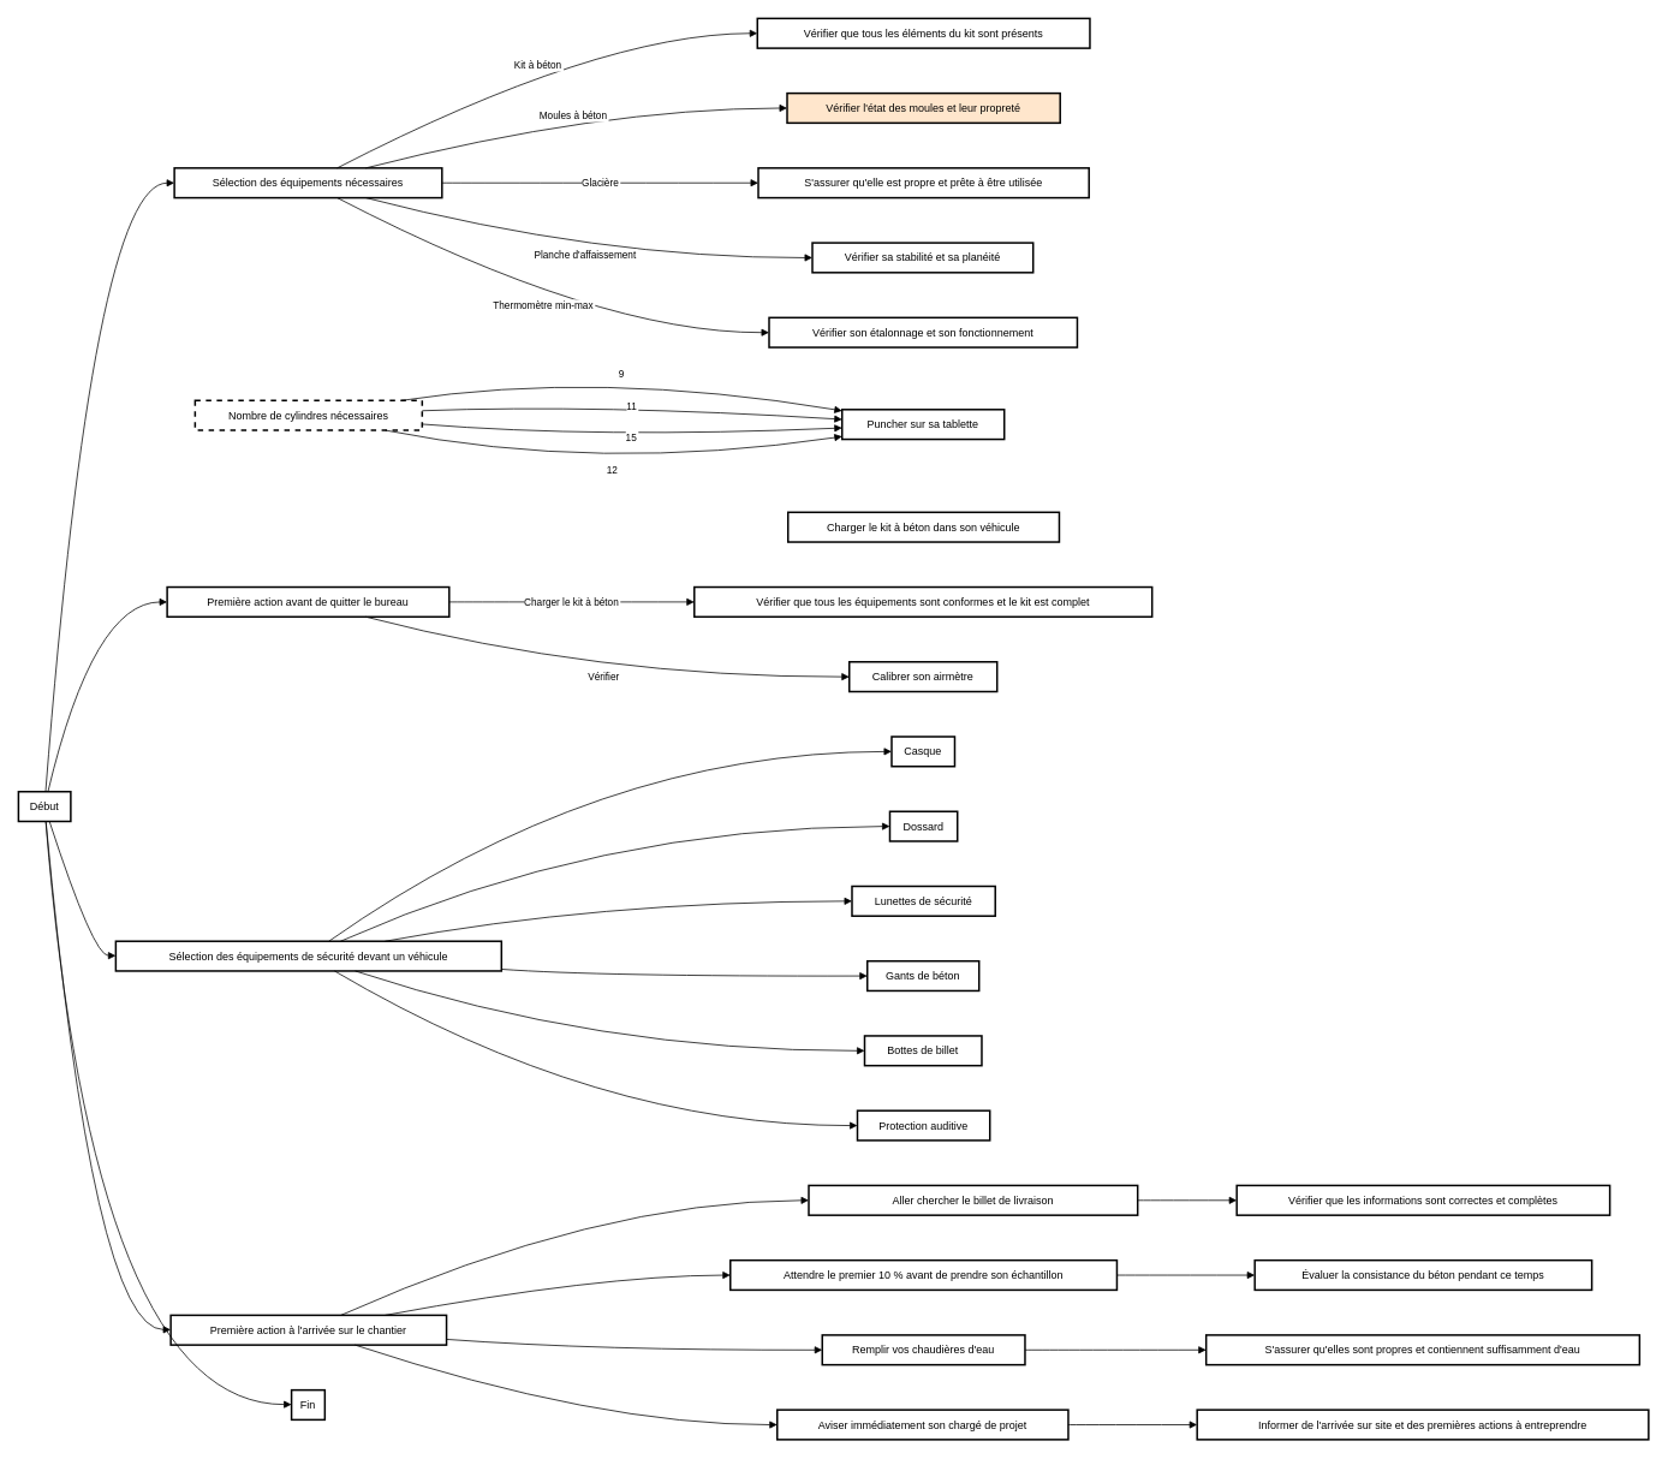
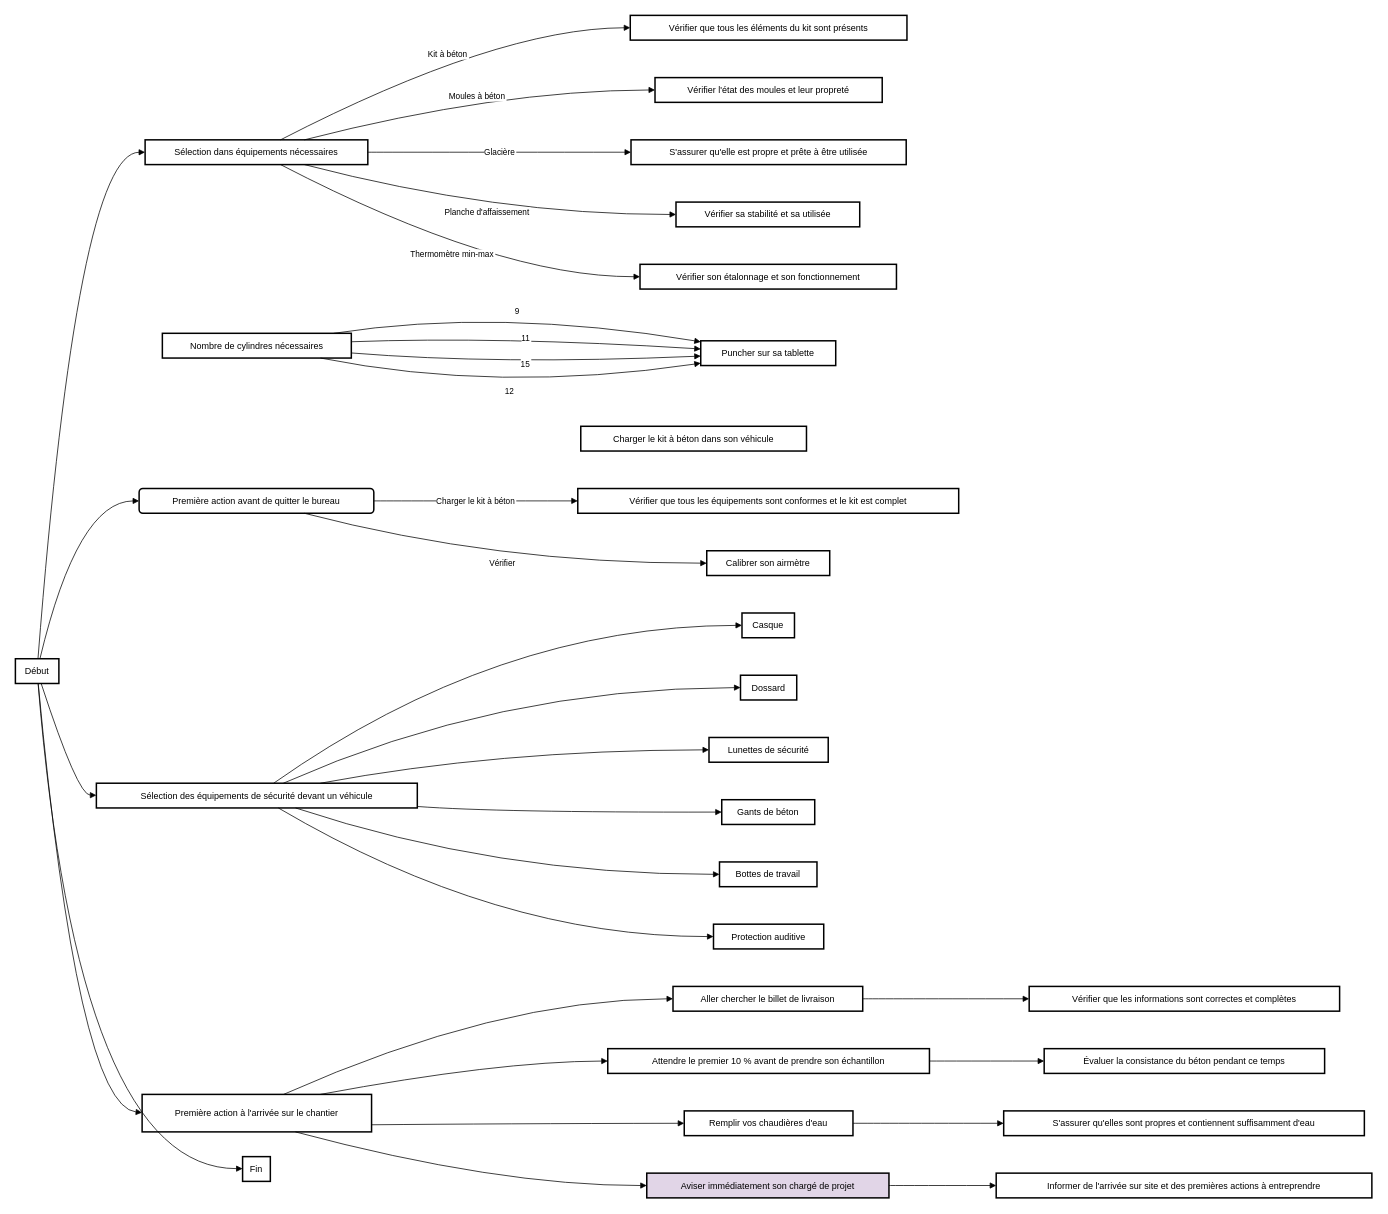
- <mxCell id="5" value="Vérifier l'état des moules et leur propreté" style="whiteSpace=wrap;strokeWidth=2;fillColor=#ffe6cc;" vertex="1" parent="1"><mxGeometry x="873" y="103" width="303" height="33" as="geometry" /></mxCell>
+ <mxCell id="5" value="Vérifier l'état des moules et leur propreté" style="whiteSpace=wrap;strokeWidth=2;" vertex="1" parent="1"><mxGeometry x="873" y="103" width="303" height="33" as="geometry" /></mxCell>
- <mxCell id="3" value="Sélection des équipements nécessaires" style="whiteSpace=wrap;strokeWidth=2;" vertex="1" parent="1"><mxGeometry x="193" y="186" width="297" height="33" as="geometry" /></mxCell>
+ <mxCell id="3" value="Sélection dans équipements nécessaires" style="whiteSpace=wrap;strokeWidth=2;" vertex="1" parent="1"><mxGeometry x="193" y="186" width="297" height="33" as="geometry" /></mxCell>
- <mxCell id="7" value="Vérifier sa stabilité et sa planéité" style="whiteSpace=wrap;strokeWidth=2;" vertex="1" parent="1"><mxGeometry x="901" y="269" width="245" height="33" as="geometry" /></mxCell>
+ <mxCell id="7" value="Vérifier sa stabilité et sa utilisée" style="whiteSpace=wrap;strokeWidth=2;" vertex="1" parent="1"><mxGeometry x="901" y="269" width="245" height="33" as="geometry" /></mxCell>
- <mxCell id="9" value="Nombre de cylindres nécessaires" style="whiteSpace=wrap;strokeWidth=2;dashed=1;" vertex="1" parent="1"><mxGeometry x="216" y="444" width="252" height="33" as="geometry" /></mxCell>
+ <mxCell id="9" value="Nombre de cylindres nécessaires" style="whiteSpace=wrap;strokeWidth=2;" vertex="1" parent="1"><mxGeometry x="216" y="444" width="252" height="33" as="geometry" /></mxCell>
- <mxCell id="12" value="Charger le kit à béton dans son véhicule" style="whiteSpace=wrap;strokeWidth=2;" vertex="1" parent="1"><mxGeometry x="874" y="568" width="301" height="33" as="geometry" /></mxCell>
+ <mxCell id="12" value="Charger le kit à béton dans son véhicule" style="whiteSpace=wrap;strokeWidth=2;" vertex="1" parent="1"><mxGeometry x="774" y="568" width="301" height="33" as="geometry" /></mxCell>
- <mxCell id="11" value="Première action avant de quitter le bureau" style="whiteSpace=wrap;strokeWidth=2;" vertex="1" parent="1"><mxGeometry x="185" y="651" width="313" height="33" as="geometry" /></mxCell>
+ <mxCell id="11" value="Première action avant de quitter le bureau" style="whiteSpace=wrap;strokeWidth=2;rounded=1;" vertex="1" parent="1"><mxGeometry x="185" y="651" width="313" height="33" as="geometry" /></mxCell>
- <mxCell id="20" value="Bottes de billet" style="whiteSpace=wrap;strokeWidth=2;" vertex="1" parent="1"><mxGeometry x="959" y="1149" width="130" height="33" as="geometry" /></mxCell>
+ <mxCell id="20" value="Bottes de travail" style="whiteSpace=wrap;strokeWidth=2;" vertex="1" parent="1"><mxGeometry x="959" y="1149" width="130" height="33" as="geometry" /></mxCell>
- <mxCell id="23" value="Aller chercher le billet de livraison" style="whiteSpace=wrap;strokeWidth=2;" vertex="1" parent="1"><mxGeometry x="897" y="1315" width="365" height="33" as="geometry" /></mxCell>
+ <mxCell id="23" value="Aller chercher le billet de livraison" style="whiteSpace=wrap;strokeWidth=2;" vertex="1" parent="1"><mxGeometry x="897" y="1315" width="253" height="33" as="geometry" /></mxCell>
- <mxCell id="22" value="Première action à l'arrivée sur le chantier" style="whiteSpace=wrap;strokeWidth=2;" vertex="1" parent="1"><mxGeometry x="189" y="1459" width="306" height="33" as="geometry" /></mxCell>
+ <mxCell id="22" value="Première action à l'arrivée sur le chantier" style="whiteSpace=wrap;strokeWidth=2;" vertex="1" parent="1"><mxGeometry x="189" y="1459" width="306" height="50" as="geometry" /></mxCell>
- <mxCell id="26" value="Aviser immédiatement son chargé de projet" style="whiteSpace=wrap;strokeWidth=2;" vertex="1" parent="1"><mxGeometry x="862" y="1564" width="323" height="33" as="geometry" /></mxCell>
+ <mxCell id="26" value="Aviser immédiatement son chargé de projet" style="whiteSpace=wrap;strokeWidth=2;fillColor=#e1d5e7;" vertex="1" parent="1"><mxGeometry x="862" y="1564" width="323" height="33" as="geometry" /></mxCell>
